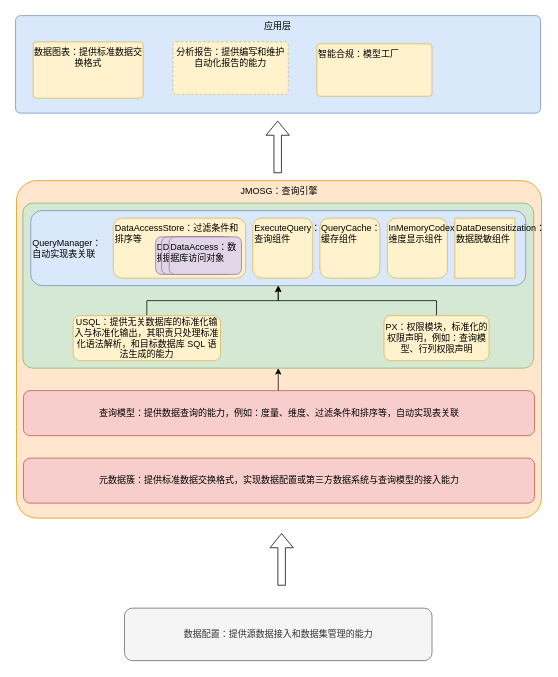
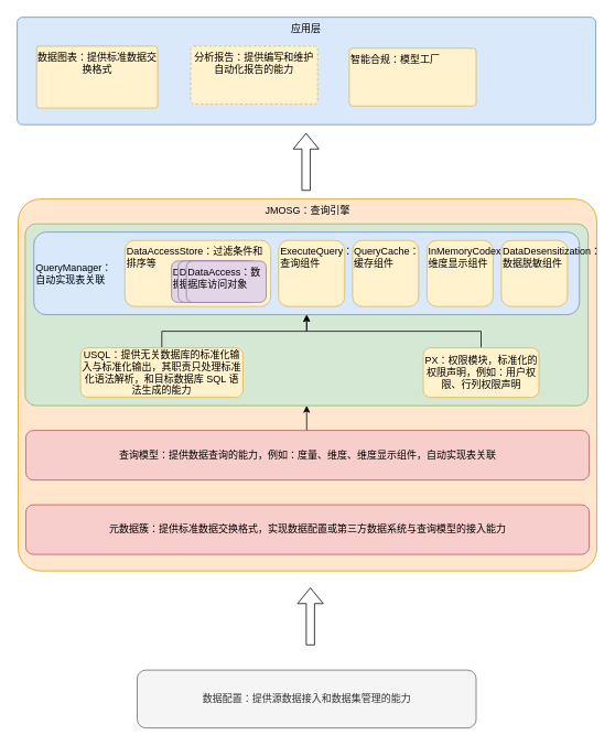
- <mxCell id="15" value="DataDesensitization：数据脱敏组件" style="whiteSpace=wrap;html=1;align=left;fillColor=#fff2cc;strokeColor=#d6b656;verticalAlign=top;rounded=0;" parent="1" vertex="1"><mxGeometry x="606" y="290" width="80" height="80" as="geometry" /></mxCell>
+ <mxCell id="15" value="DataDesensitization：数据脱敏组件" style="rounded=1;whiteSpace=wrap;html=1;align=left;fillColor=#fff2cc;strokeColor=#d6b656;verticalAlign=top;" parent="1" vertex="1"><mxGeometry x="606" y="290" width="80" height="80" as="geometry" /></mxCell>
- <mxCell id="12" value="PX：权限模块，标准化的权限声明，例如：查询模型、行列权限声明" style="rounded=1;whiteSpace=wrap;html=1;fillColor=#fff2cc;strokeColor=#d6b656;" parent="1" vertex="1"><mxGeometry x="511.5" y="420" width="140" height="60" as="geometry" /></mxCell>
+ <mxCell id="12" value="PX：权限模块，标准化的权限声明，例如：用户权限、行列权限声明" style="rounded=1;whiteSpace=wrap;html=1;fillColor=#fff2cc;strokeColor=#d6b656;" parent="1" vertex="1"><mxGeometry x="511.5" y="420" width="140" height="60" as="geometry" /></mxCell>
- <mxCell id="18" value="查询模型：提供数据查询的能力，例如：度量、维度、过滤条件和排序等，自动实现表关联" style="rounded=1;whiteSpace=wrap;html=1;align=center;fillColor=#f8cecc;strokeColor=#b85450;" parent="1" vertex="1"><mxGeometry x="30.75" y="520" width="681.5" height="60" as="geometry" /></mxCell>
+ <mxCell id="18" value="查询模型：提供数据查询的能力，例如：度量、维度、维度显示组件，自动实现表关联" style="rounded=1;whiteSpace=wrap;html=1;align=center;fillColor=#f8cecc;strokeColor=#b85450;" parent="1" vertex="1"><mxGeometry x="30.75" y="520" width="681.5" height="60" as="geometry" /></mxCell>
